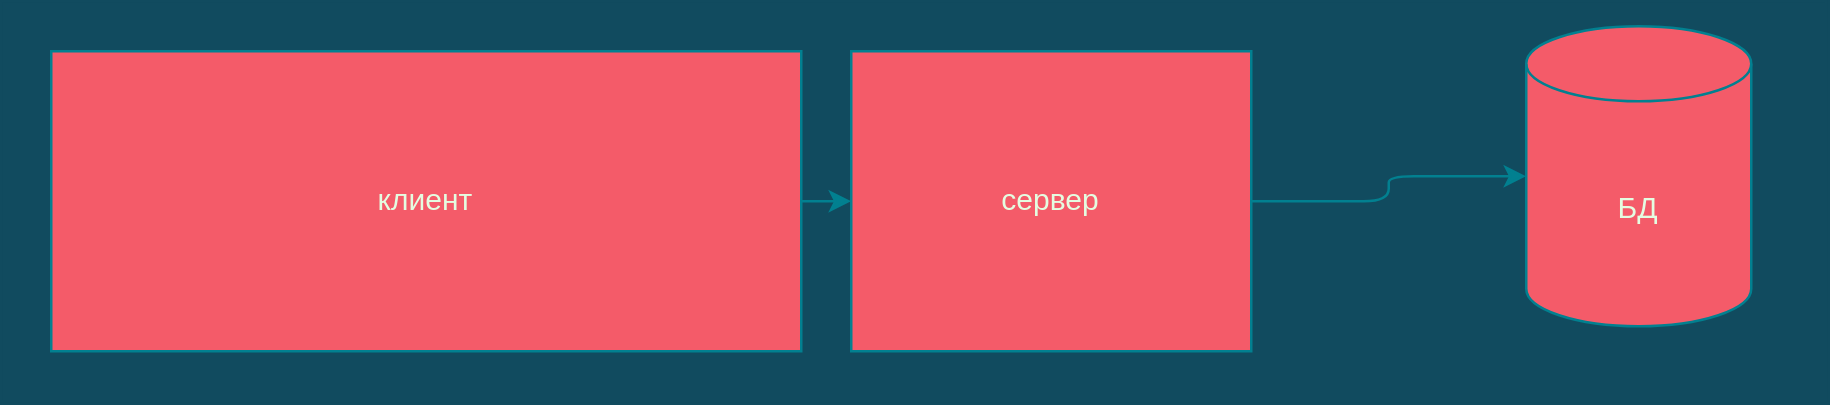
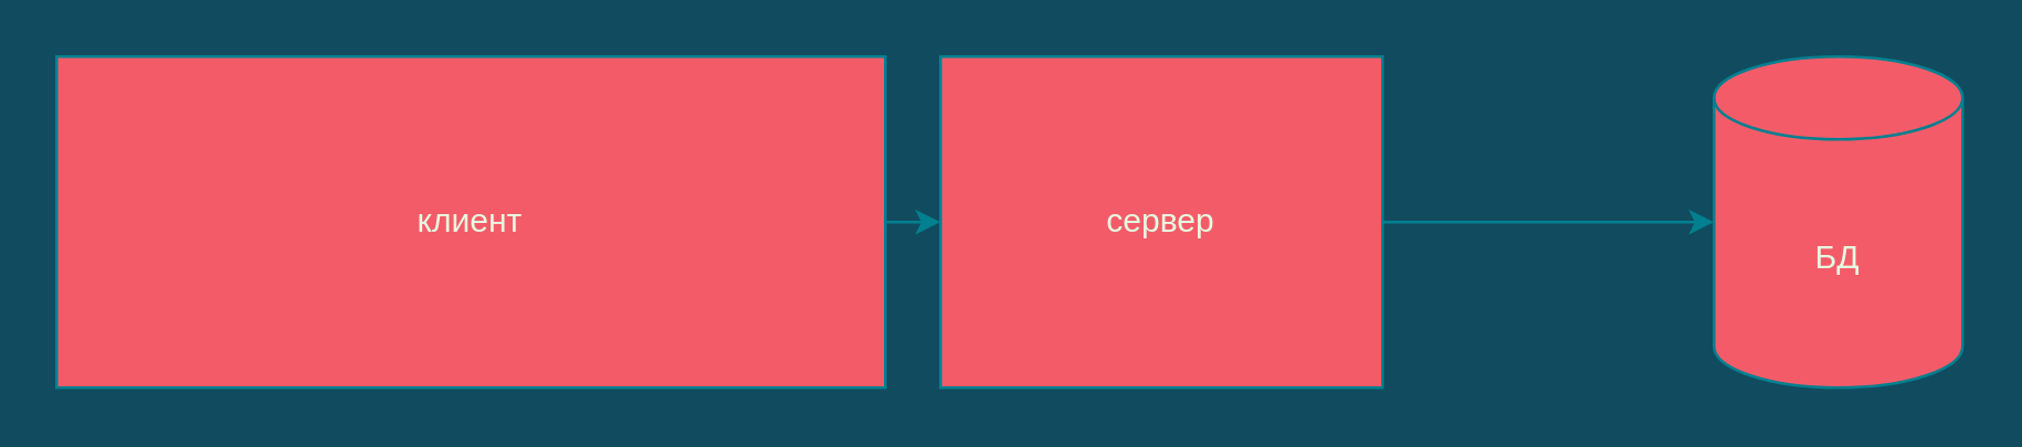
- <mxCell id="6" value="БД" style="shape=cylinder3;whiteSpace=wrap;html=1;boundedLbl=1;backgroundOutline=1;size=15;rounded=0;sketch=0;strokeColor=#028090;fillColor=#F45B69;fontColor=#E4FDE1;" vertex="1" parent="1"><mxGeometry x="610" y="10" width="90" height="120" as="geometry" /></mxCell>
+ <mxCell id="6" value="БД" style="shape=cylinder3;whiteSpace=wrap;html=1;boundedLbl=1;backgroundOutline=1;size=15;rounded=0;sketch=0;strokeColor=#028090;fillColor=#F45B69;fontColor=#E4FDE1;" vertex="1" parent="1"><mxGeometry x="620" y="20" width="90" height="120" as="geometry" /></mxCell>
